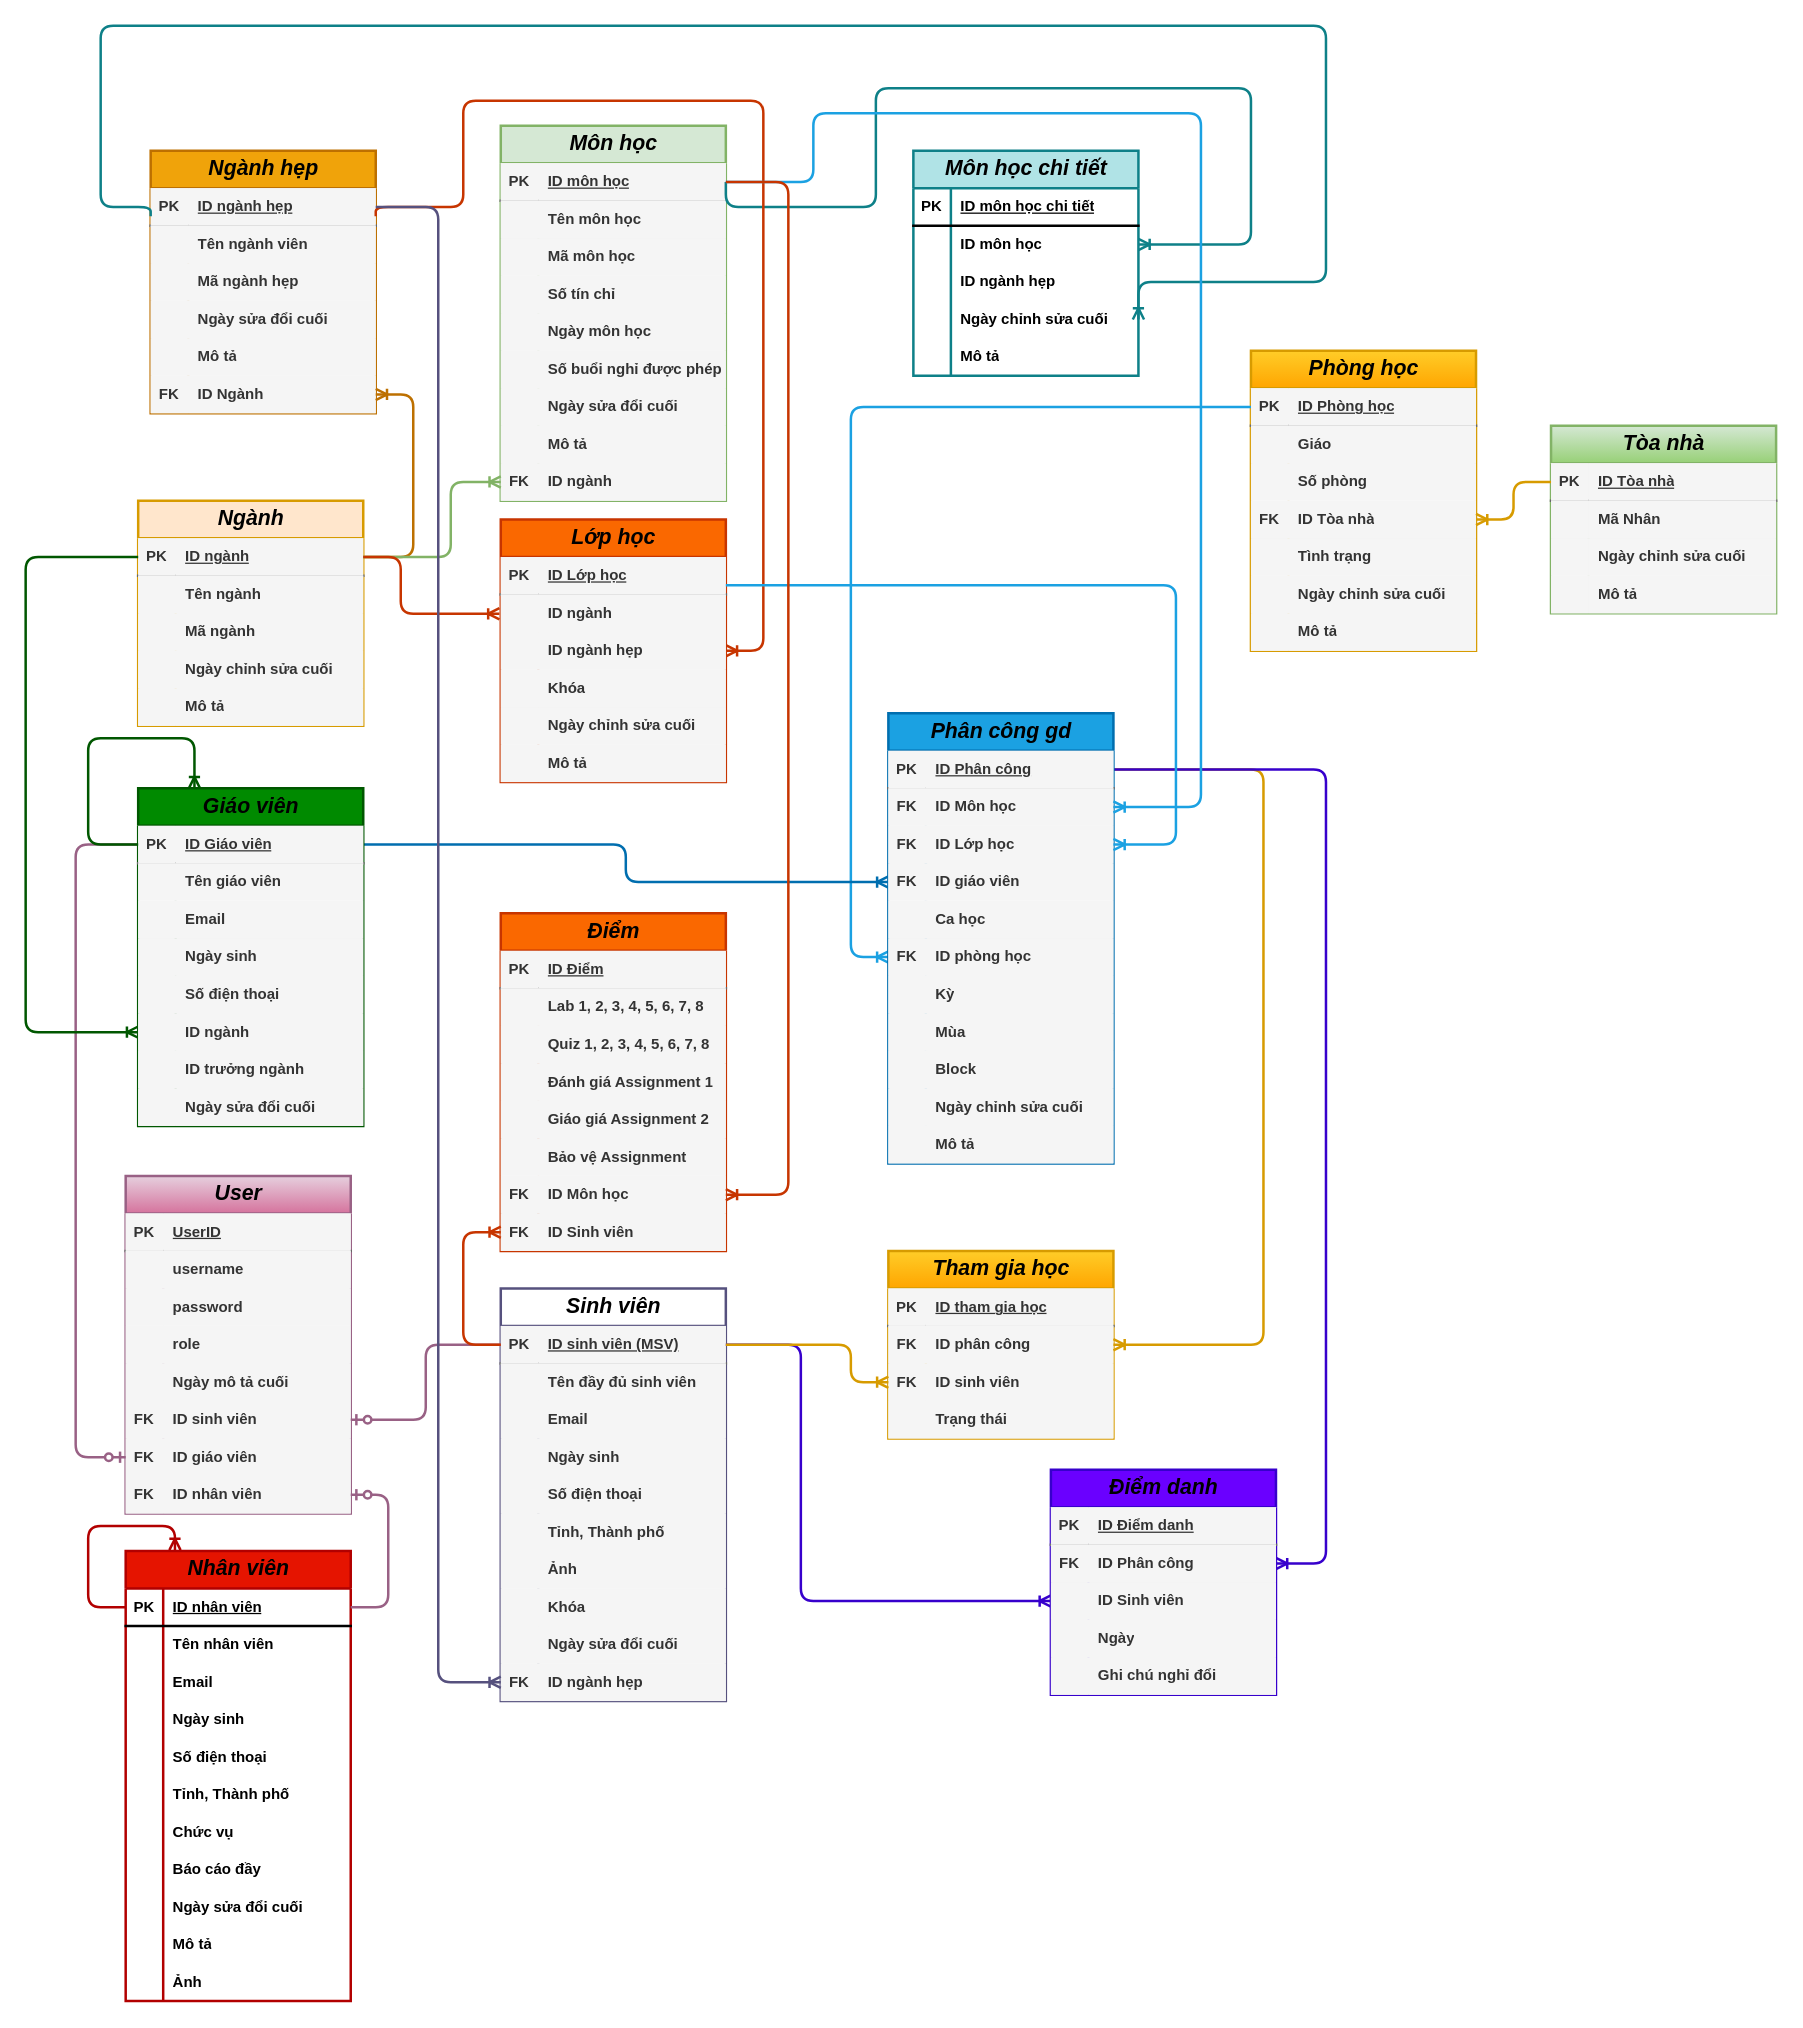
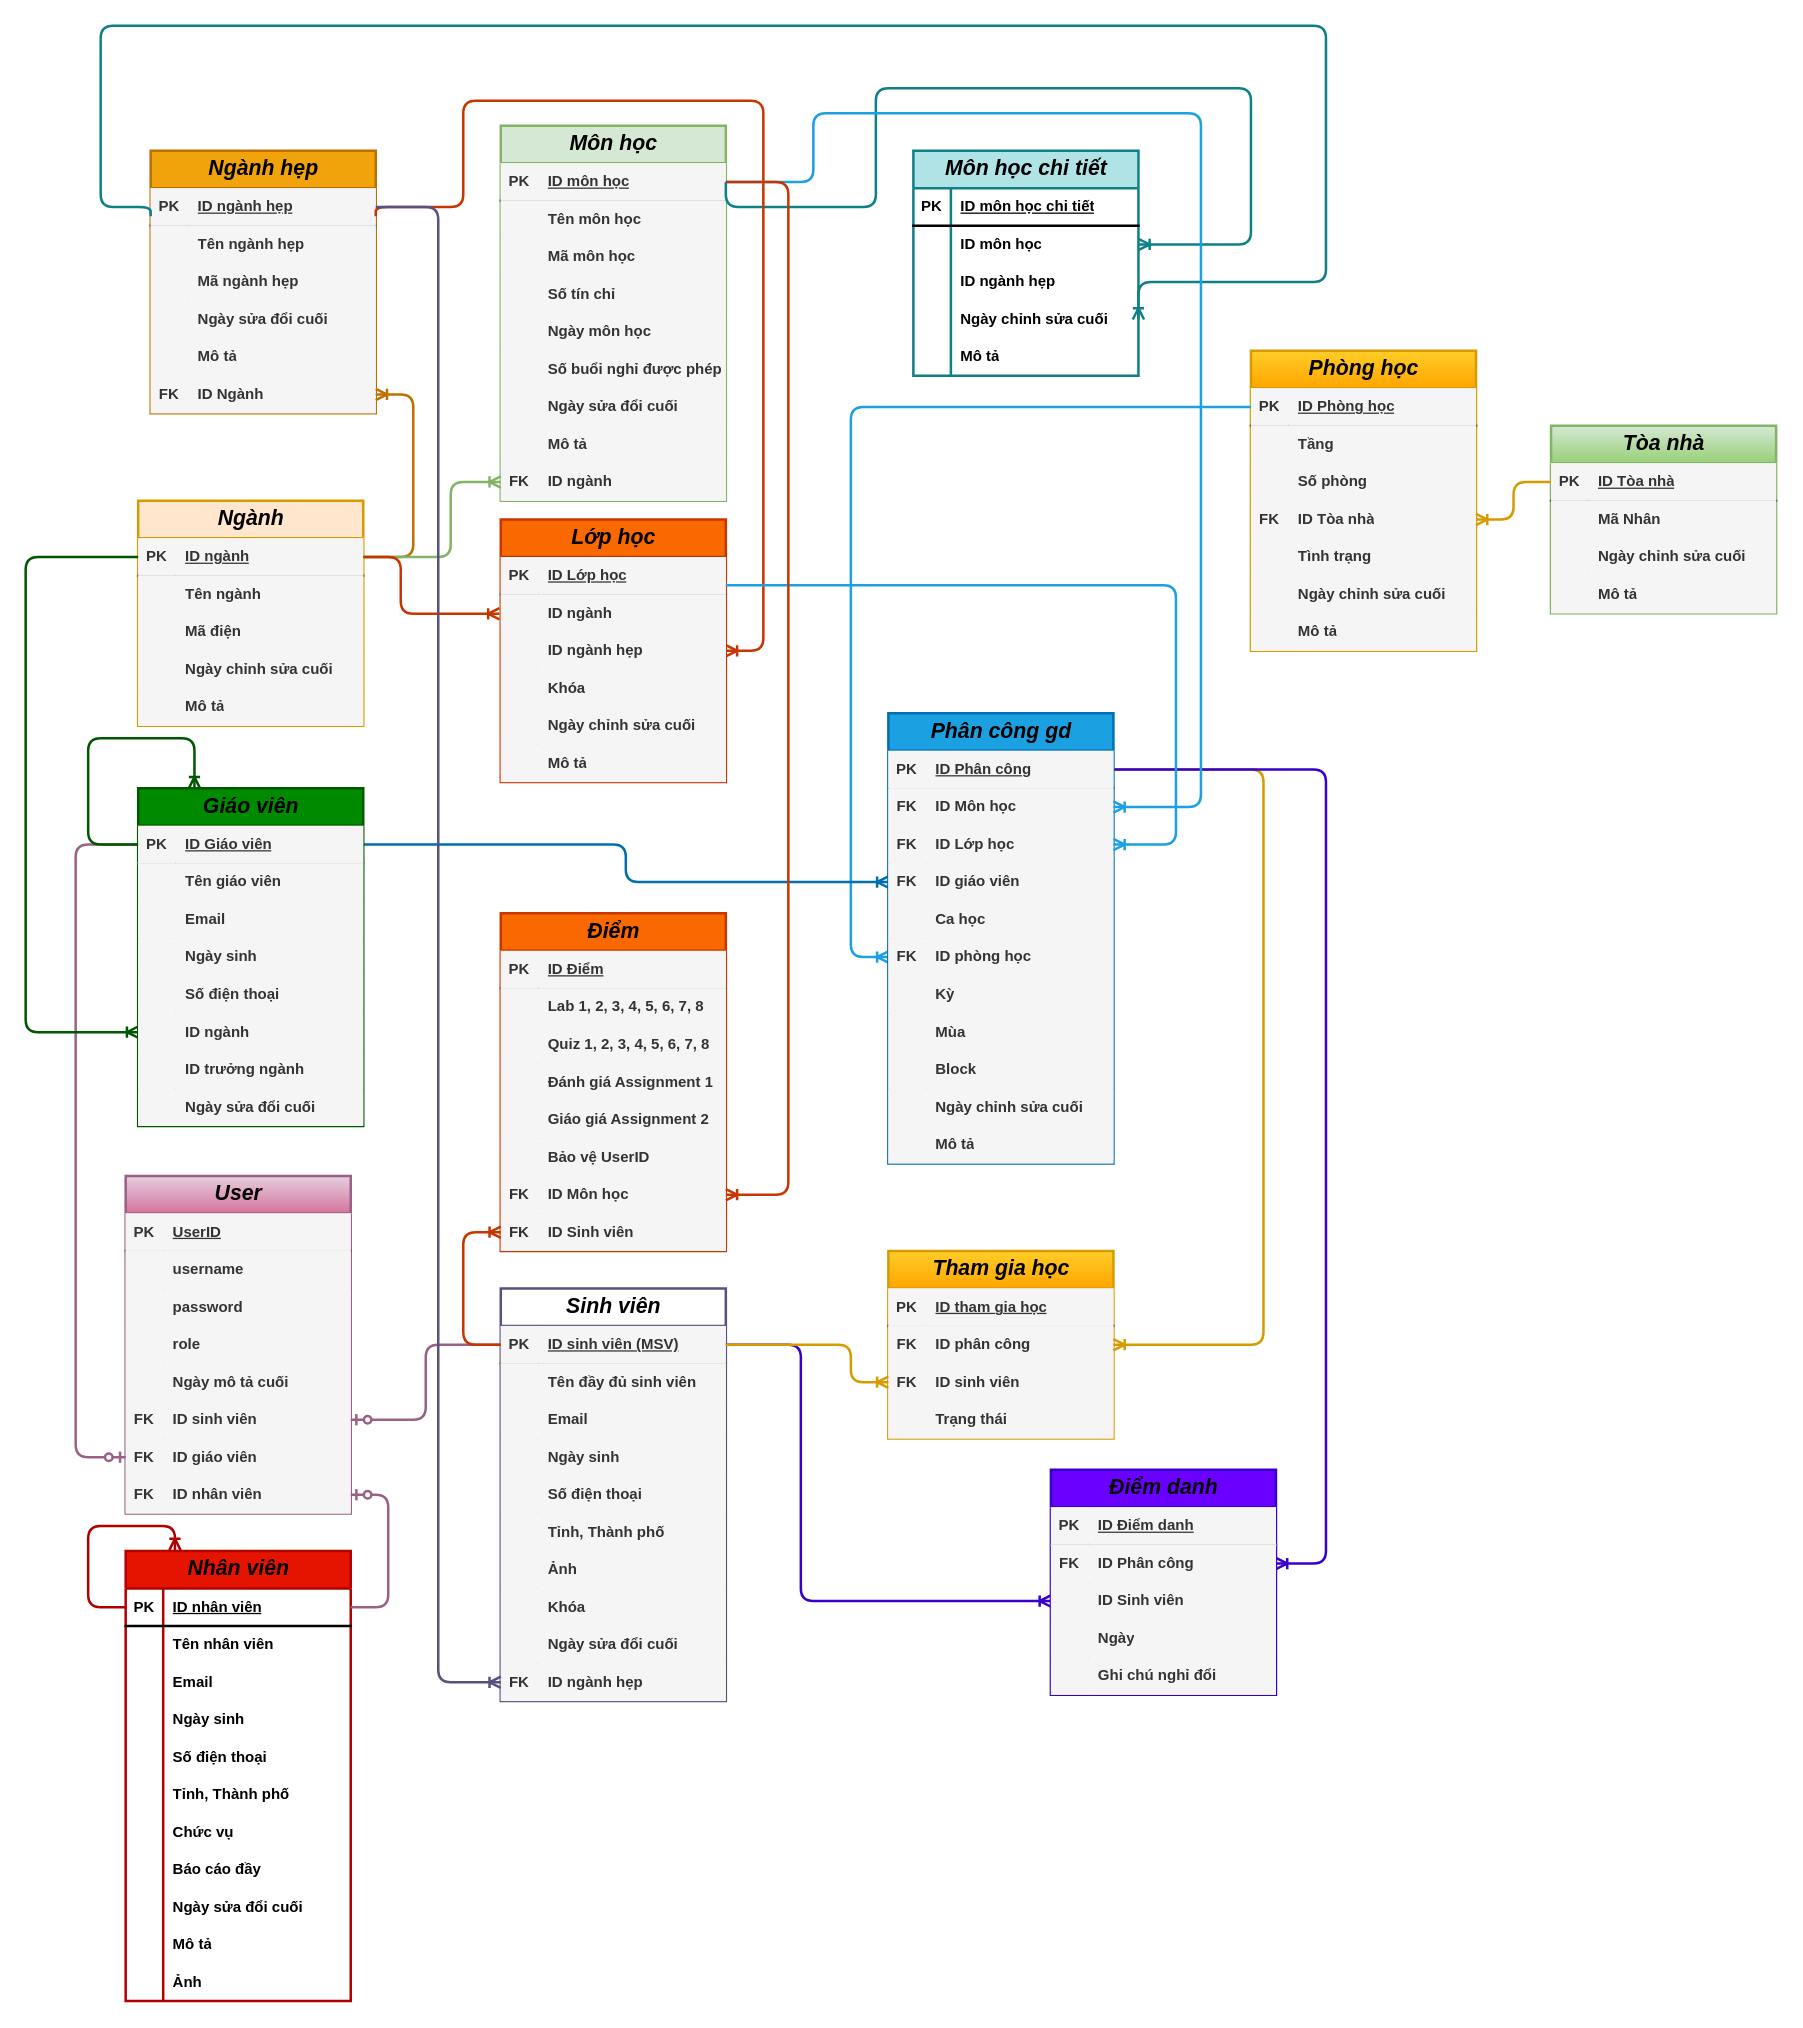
- <mxCell id="8" value="Tên ngành viên" style="shape=partialRectangle;connectable=0;fillColor=#f5f5f5;top=0;left=0;bottom=0;right=0;align=left;spacingLeft=6;overflow=hidden;whiteSpace=wrap;html=1;strokeColor=#666666;fontColor=#333333;strokeWidth=2;rounded=1;fontStyle=1;shadow=0;" parent="6" vertex="1"><mxGeometry x="30" width="150" height="30" as="geometry"><mxRectangle width="150" height="30" as="alternateBounds" /></mxGeometry></mxCell>
+ <mxCell id="8" value="Tên ngành hẹp" style="shape=partialRectangle;connectable=0;fillColor=#f5f5f5;top=0;left=0;bottom=0;right=0;align=left;spacingLeft=6;overflow=hidden;whiteSpace=wrap;html=1;strokeColor=#666666;fontColor=#333333;strokeWidth=2;rounded=1;fontStyle=1;shadow=0;" parent="6" vertex="1"><mxGeometry x="30" width="150" height="30" as="geometry"><mxRectangle width="150" height="30" as="alternateBounds" /></mxGeometry></mxCell>
- <mxCell id="86" value="Giáo" style="shape=partialRectangle;connectable=0;fillColor=#f5f5f5;top=0;left=0;bottom=0;right=0;align=left;spacingLeft=6;overflow=hidden;whiteSpace=wrap;html=1;strokeColor=#666666;fontColor=#333333;strokeWidth=2;rounded=1;fontStyle=1;shadow=0;" parent="84" vertex="1"><mxGeometry x="30" width="150" height="30" as="geometry"><mxRectangle width="150" height="30" as="alternateBounds" /></mxGeometry></mxCell>
+ <mxCell id="86" value="Tầng" style="shape=partialRectangle;connectable=0;fillColor=#f5f5f5;top=0;left=0;bottom=0;right=0;align=left;spacingLeft=6;overflow=hidden;whiteSpace=wrap;html=1;strokeColor=#666666;fontColor=#333333;strokeWidth=2;rounded=1;fontStyle=1;shadow=0;" parent="84" vertex="1"><mxGeometry x="30" width="150" height="30" as="geometry"><mxRectangle width="150" height="30" as="alternateBounds" /></mxGeometry></mxCell>
- <mxCell id="195" value="Mã ngành" style="shape=partialRectangle;connectable=0;fillColor=#f5f5f5;top=0;left=0;bottom=0;right=0;align=left;spacingLeft=6;overflow=hidden;whiteSpace=wrap;html=1;strokeColor=#666666;fontColor=#333333;strokeWidth=2;rounded=1;fontStyle=1;shadow=0;" parent="193" vertex="1"><mxGeometry x="30" width="150" height="30" as="geometry"><mxRectangle width="150" height="30" as="alternateBounds" /></mxGeometry></mxCell>
+ <mxCell id="195" value="Mã điện" style="shape=partialRectangle;connectable=0;fillColor=#f5f5f5;top=0;left=0;bottom=0;right=0;align=left;spacingLeft=6;overflow=hidden;whiteSpace=wrap;html=1;strokeColor=#666666;fontColor=#333333;strokeWidth=2;rounded=1;fontStyle=1;shadow=0;" parent="193" vertex="1"><mxGeometry x="30" width="150" height="30" as="geometry"><mxRectangle width="150" height="30" as="alternateBounds" /></mxGeometry></mxCell>
- <mxCell id="149" value="Bảo vệ Assignment" style="shape=partialRectangle;connectable=0;fillColor=#f5f5f5;top=0;left=0;bottom=0;right=0;align=left;spacingLeft=6;overflow=hidden;whiteSpace=wrap;html=1;strokeColor=#666666;fontColor=#333333;strokeWidth=2;rounded=1;fontStyle=1;shadow=0;" parent="147" vertex="1"><mxGeometry x="30" width="150" height="30" as="geometry"><mxRectangle width="150" height="30" as="alternateBounds" /></mxGeometry></mxCell>
+ <mxCell id="149" value="Bảo vệ UserID" style="shape=partialRectangle;connectable=0;fillColor=#f5f5f5;top=0;left=0;bottom=0;right=0;align=left;spacingLeft=6;overflow=hidden;whiteSpace=wrap;html=1;strokeColor=#666666;fontColor=#333333;strokeWidth=2;rounded=1;fontStyle=1;shadow=0;" parent="147" vertex="1"><mxGeometry x="30" width="150" height="30" as="geometry"><mxRectangle width="150" height="30" as="alternateBounds" /></mxGeometry></mxCell>
